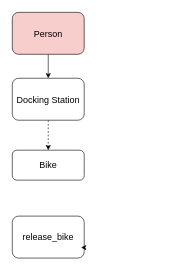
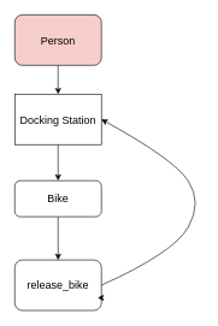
- <mxCell id="9" value="&lt;span style=&quot;font-size: 15px&quot;&gt;Docking Station&lt;/span&gt;" style="rounded=1;whiteSpace=wrap;html=1;" vertex="1" parent="1"><mxGeometry x="20" y="130" width="120" height="70" as="geometry" /></mxCell>
+ <mxCell id="9" value="&lt;span style=&quot;font-size: 15px&quot;&gt;Docking Station&lt;/span&gt;" style="whiteSpace=wrap;html=1;rounded=0;" vertex="1" parent="1"><mxGeometry x="20" y="130" width="120" height="70" as="geometry" /></mxCell>
- <mxCell id="8" value="" style="edgeStyle=orthogonalEdgeStyle;rounded=0;orthogonalLoop=1;jettySize=auto;html=1;dashed=1;" edge="1" parent="1" source="9" target="7"><mxGeometry relative="1" as="geometry" /></mxCell>
+ <mxCell id="8" value="" style="edgeStyle=orthogonalEdgeStyle;rounded=0;orthogonalLoop=1;jettySize=auto;html=1;" edge="1" parent="1" source="9" target="7"><mxGeometry relative="1" as="geometry" /></mxCell>
+ <mxCell id="6" value="" style="edgeStyle=orthogonalEdgeStyle;rounded=0;orthogonalLoop=1;jettySize=auto;html=1;" edge="1" parent="1" source="7" target="2"><mxGeometry relative="1" as="geometry" /></mxCell>
+ <mxCell id="10" value="" style="curved=1;endArrow=classic;html=1;exitX=1;exitY=0.5;exitDx=0;exitDy=0;entryX=1;entryY=0.5;entryDx=0;entryDy=0;" edge="1" parent="1" source="2" target="9"><mxGeometry width="50" height="50" relative="1" as="geometry"><mxPoint x="580" y="390" as="sourcePoint" /><mxPoint x="630" y="340" as="targetPoint" /><Array as="points"><mxPoint x="240" y="350" /><mxPoint x="280" y="280" /><mxPoint x="240" y="220" /></Array></mxGeometry></mxCell>
